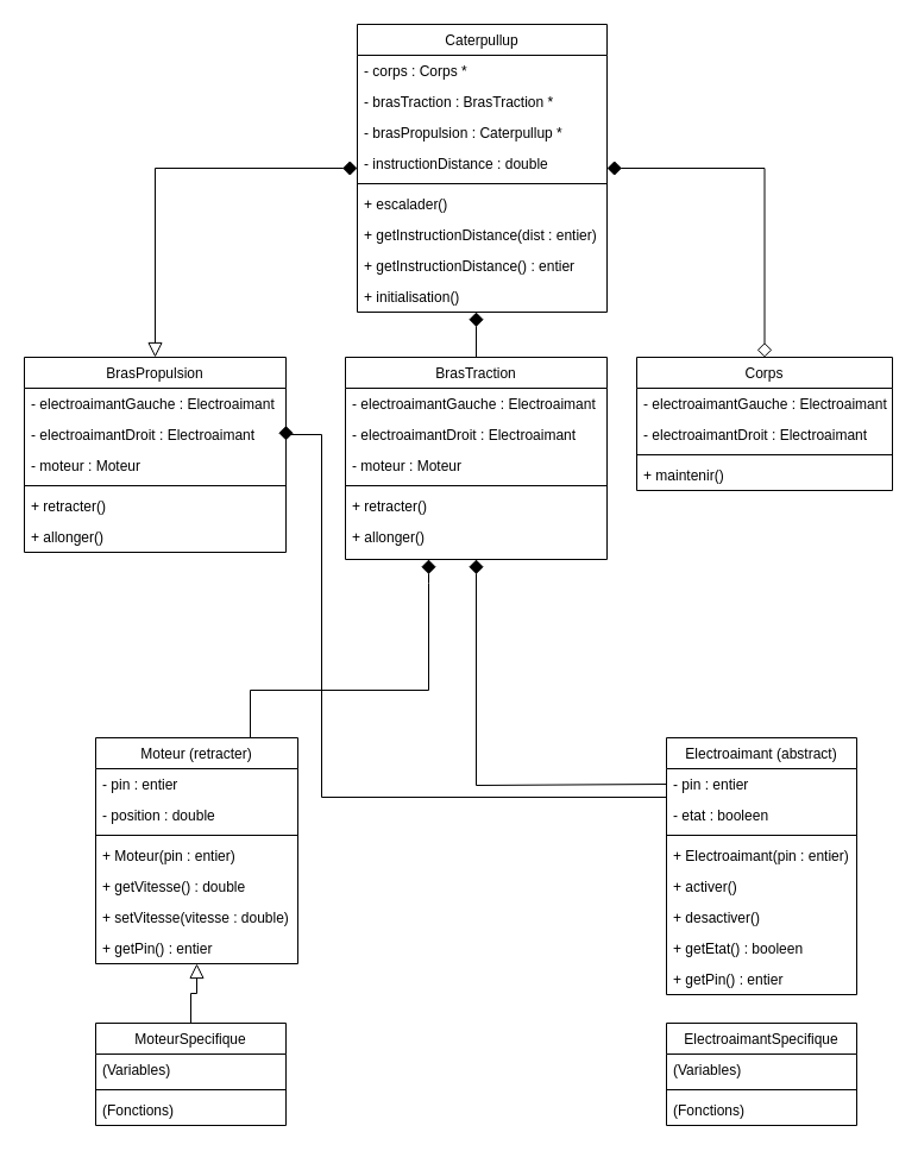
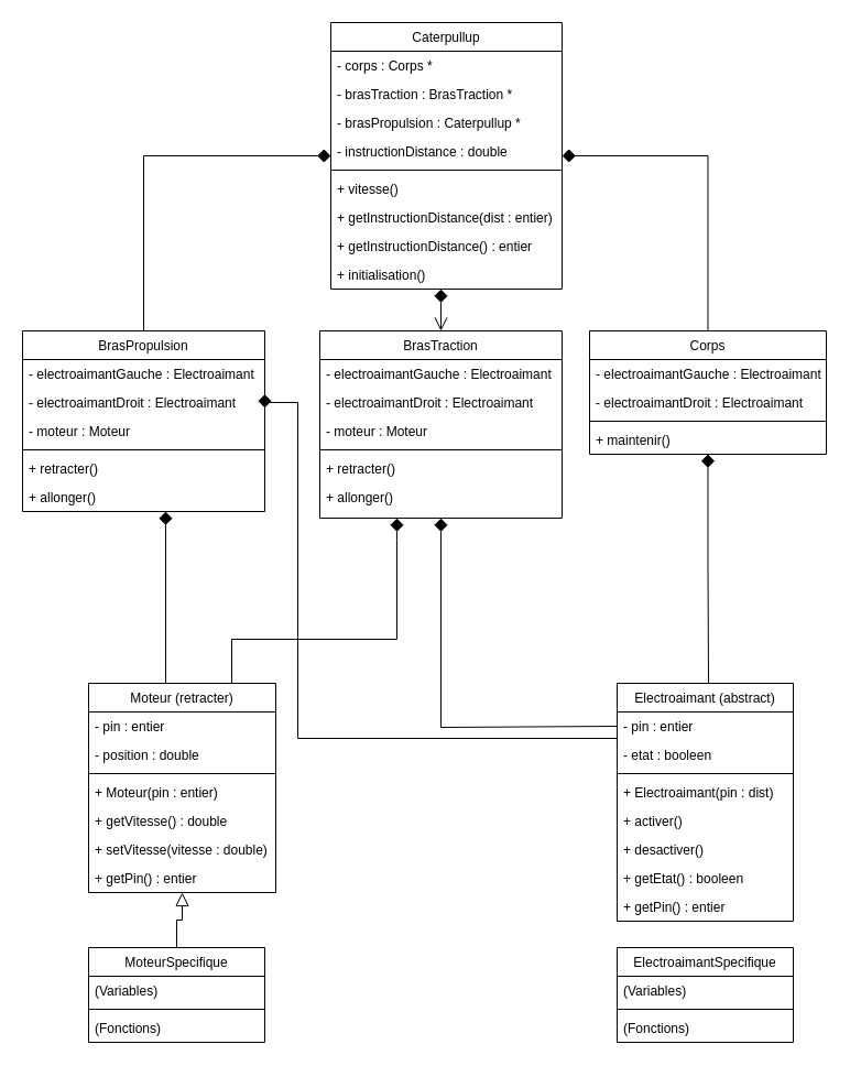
- <mxCell id="11" value="+ escalader()" style="text;align=left;verticalAlign=top;spacingLeft=4;spacingRight=4;overflow=hidden;rotatable=0;points=[[0,0.5],[1,0.5]];portConstraint=eastwest;rounded=0;shadow=0;html=0;" vertex="1" parent="5"><mxGeometry y="138" width="210" height="26" as="geometry" /></mxCell>
+ <mxCell id="11" value="+ vitesse()" style="text;align=left;verticalAlign=top;spacingLeft=4;spacingRight=4;overflow=hidden;rotatable=0;points=[[0,0.5],[1,0.5]];portConstraint=eastwest;rounded=0;shadow=0;html=0;" vertex="1" parent="5"><mxGeometry y="138" width="210" height="26" as="geometry" /></mxCell>
- <mxCell id="2" value="" style="edgeStyle=orthogonalEdgeStyle;rounded=0;orthogonalLoop=1;jettySize=auto;html=1;entryX=0.5;entryY=0;entryDx=0;entryDy=0;endSize=10;endArrow=block;endFill=0;startArrow=diamond;startFill=1;startSize=10;" edge="1" parent="1" source="5" target="16"><mxGeometry relative="1" as="geometry"><mxPoint x="160" y="270" as="targetPoint" /></mxGeometry></mxCell>
+ <mxCell id="2" value="" style="edgeStyle=orthogonalEdgeStyle;rounded=0;orthogonalLoop=1;jettySize=auto;html=1;entryX=0.5;entryY=0;entryDx=0;entryDy=0;endSize=10;endArrow=none;endFill=0;startArrow=diamond;startFill=1;startSize=10;" edge="1" parent="1" source="5" target="16"><mxGeometry relative="1" as="geometry"><mxPoint x="160" y="270" as="targetPoint" /></mxGeometry></mxCell>
- <mxCell id="3" value="" style="edgeStyle=orthogonalEdgeStyle;rounded=0;orthogonalLoop=1;jettySize=auto;html=1;entryX=0.5;entryY=0;entryDx=0;entryDy=0;endArrow=diamond;endFill=0;strokeWidth=1;endSize=10;startArrow=diamond;startFill=1;startSize=10;" edge="1" parent="1" source="5" target="23"><mxGeometry relative="1" as="geometry"><mxPoint x="640" y="270" as="targetPoint" /></mxGeometry></mxCell>
+ <mxCell id="3" value="" style="edgeStyle=orthogonalEdgeStyle;rounded=0;orthogonalLoop=1;jettySize=auto;html=1;entryX=0.5;entryY=0;entryDx=0;entryDy=0;endArrow=none;endFill=0;strokeWidth=1;endSize=10;startArrow=diamond;startFill=1;startSize=10;" edge="1" parent="1" source="5" target="23"><mxGeometry relative="1" as="geometry"><mxPoint x="640" y="270" as="targetPoint" /></mxGeometry></mxCell>
- <mxCell id="4" value="" style="edgeStyle=orthogonalEdgeStyle;rounded=0;orthogonalLoop=1;jettySize=auto;html=1;endArrow=none;endFill=0;endSize=10;entryX=0.5;entryY=0;entryDx=0;entryDy=0;startSize=10;startArrow=diamond;startFill=1;" edge="1" parent="1" source="5" target="29"><mxGeometry relative="1" as="geometry"><mxPoint x="400" y="270" as="targetPoint" /><Array as="points"><mxPoint x="400" y="300" /></Array></mxGeometry></mxCell>
+ <mxCell id="4" value="" style="edgeStyle=orthogonalEdgeStyle;rounded=0;orthogonalLoop=1;jettySize=auto;html=1;endArrow=open;endFill=0;endSize=10;entryX=0.5;entryY=0;entryDx=0;entryDy=0;startSize=10;startArrow=diamond;startFill=1;" edge="1" parent="1" source="5" target="29"><mxGeometry relative="1" as="geometry"><mxPoint x="400" y="270" as="targetPoint" /><Array as="points"><mxPoint x="400" y="300" /></Array></mxGeometry></mxCell>
+ <mxCell id="62" value="" style="edgeStyle=orthogonalEdgeStyle;rounded=0;orthogonalLoop=1;jettySize=auto;html=1;endArrow=none;endFill=0;endSize=10;entryX=0.5;entryY=0;entryDx=0;entryDy=0;exitX=0.5;exitY=1;exitDx=0;exitDy=0;startArrow=diamond;startFill=1;startSize=10;" edge="1" parent="1" source="23" target="36"><mxGeometry relative="1" as="geometry"><mxPoint x="410" y="230" as="sourcePoint" /><mxPoint x="410" y="310" as="targetPoint" /><Array as="points"><mxPoint x="643" y="516" /><mxPoint x="643" y="620" /></Array></mxGeometry></mxCell>
+ <mxCell id="15" value="" style="edgeStyle=orthogonalEdgeStyle;rounded=0;orthogonalLoop=1;jettySize=auto;html=1;strokeWidth=1;endArrow=none;endFill=0;endSize=10;entryX=0.5;entryY=0;entryDx=0;entryDy=0;startArrow=diamond;startFill=1;startSize=10;" edge="1" parent="1" source="16" target="46"><mxGeometry relative="1" as="geometry"><mxPoint x="160" y="547" as="targetPoint" /><Array as="points"><mxPoint x="150" y="620" /></Array></mxGeometry></mxCell>
- <mxCell id="40" value="+ Electroaimant(pin : entier)" style="text;align=left;verticalAlign=top;spacingLeft=4;spacingRight=4;overflow=hidden;rotatable=0;points=[[0,0.5],[1,0.5]];portConstraint=eastwest;" vertex="1" parent="36"><mxGeometry y="86" width="160" height="26" as="geometry" /></mxCell>
+ <mxCell id="40" value="+ Electroaimant(pin : dist)" style="text;align=left;verticalAlign=top;spacingLeft=4;spacingRight=4;overflow=hidden;rotatable=0;points=[[0,0.5],[1,0.5]];portConstraint=eastwest;" vertex="1" parent="36"><mxGeometry y="86" width="160" height="26" as="geometry" /></mxCell>
